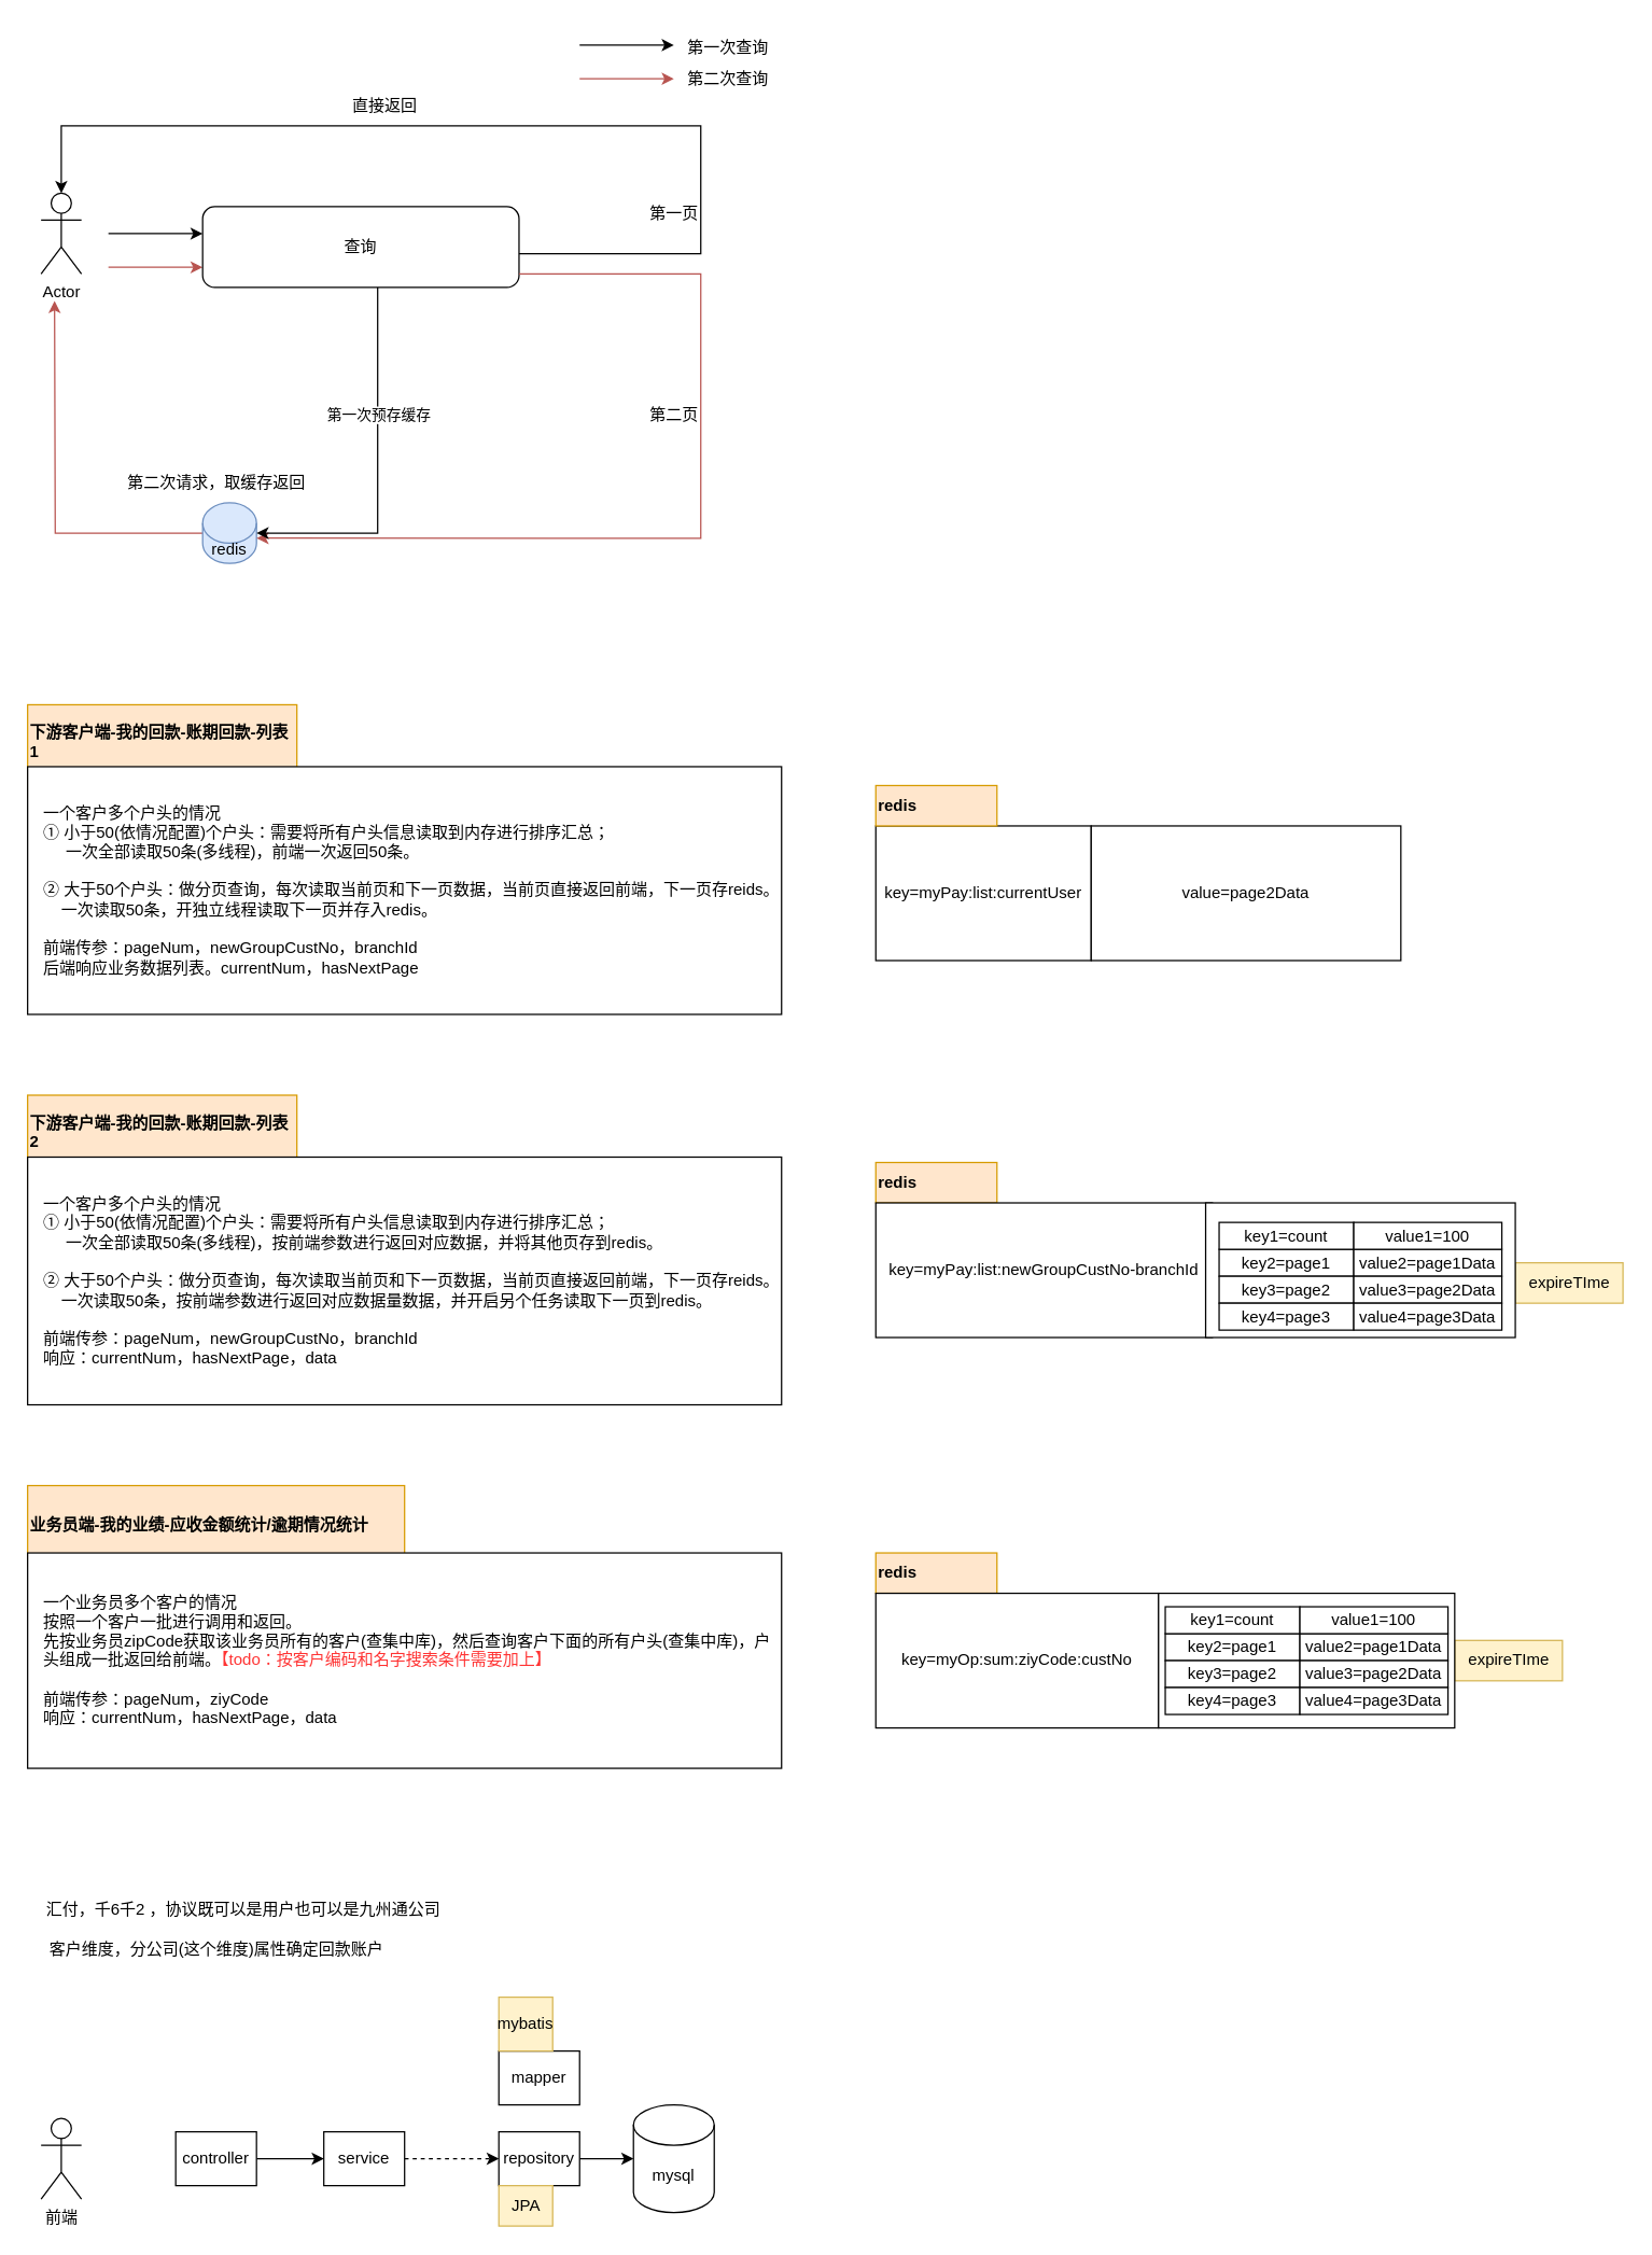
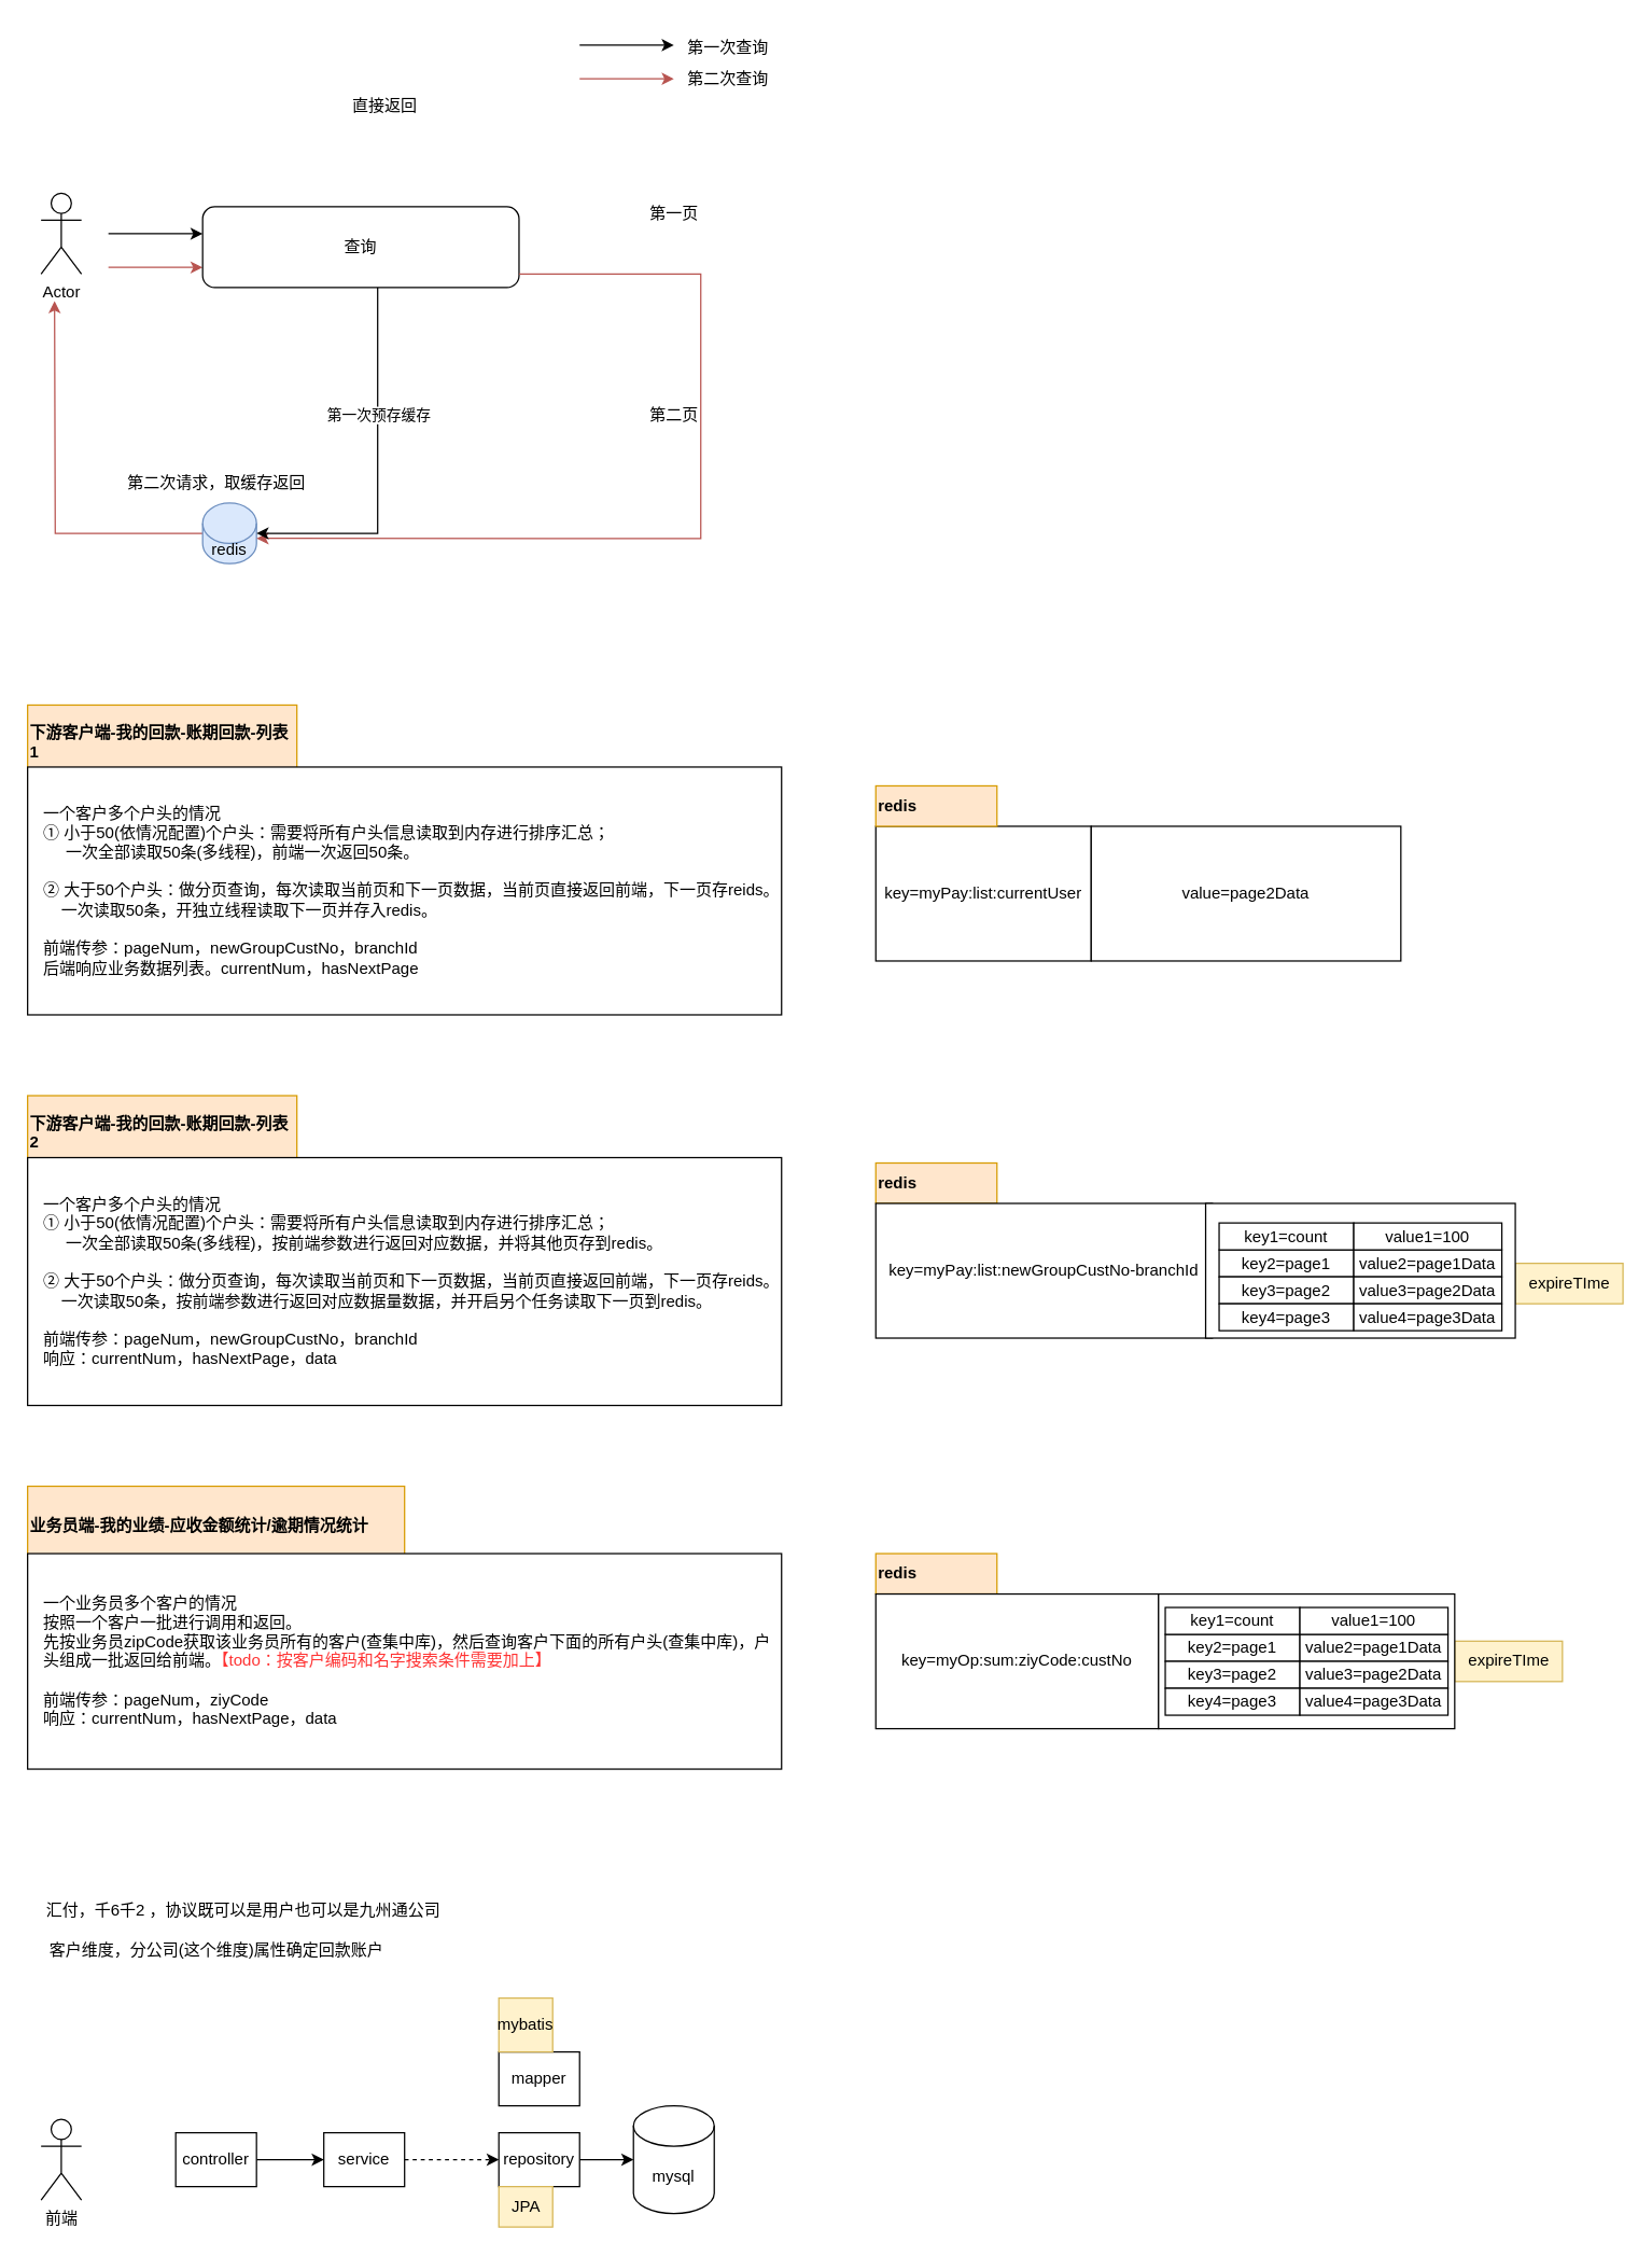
- <mxCell id="15" style="edgeStyle=orthogonalEdgeStyle;rounded=0;orthogonalLoop=1;jettySize=auto;html=1;entryX=0.5;entryY=0;entryDx=0;entryDy=0;entryPerimeter=0;" parent="1" source="14" target="6" edge="1"><mxGeometry relative="1" as="geometry"><mxPoint x="520" y="143" as="targetPoint" /><Array as="points"><mxPoint x="520" y="188" /><mxPoint x="520" y="93" /><mxPoint x="45" y="93" /></Array></mxGeometry></mxCell>
